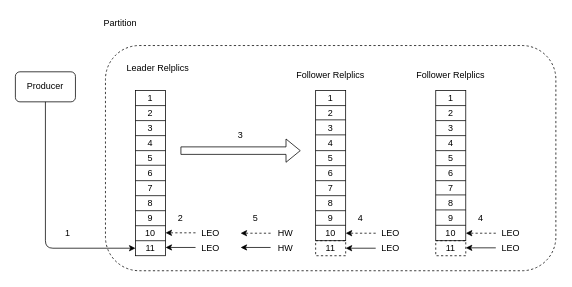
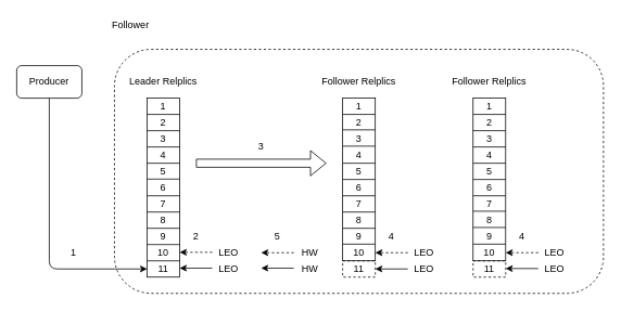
- <mxCell id="4" value="Partition" style="text;html=1;strokeColor=none;fillColor=none;align=center;verticalAlign=middle;whiteSpace=wrap;rounded=0;dashed=1;" vertex="1" parent="1"><mxGeometry x="140" y="20" width="40" height="20" as="geometry" /></mxCell>
+ <mxCell id="4" value="Follower" style="text;html=1;strokeColor=none;fillColor=none;align=center;verticalAlign=middle;whiteSpace=wrap;rounded=0;dashed=1;" vertex="1" parent="1"><mxGeometry x="140" y="20" width="40" height="20" as="geometry" /></mxCell>
- <mxCell id="93" value="Leader Relplics" style="text;html=1;strokeColor=none;fillColor=none;align=center;verticalAlign=middle;whiteSpace=wrap;rounded=0;dashed=1;" vertex="1" parent="1"><mxGeometry x="150" y="80" width="120" height="20" as="geometry" /></mxCell>
+ <mxCell id="93" value="Leader Relplics" style="text;html=1;strokeColor=none;fillColor=none;align=center;verticalAlign=middle;whiteSpace=wrap;rounded=0;dashed=1;" vertex="1" parent="1"><mxGeometry x="140" y="90" width="120" height="20" as="geometry" /></mxCell>
- <mxCell id="2" value="Producer" style="rounded=1;whiteSpace=wrap;html=1;gradientColor=#ffffff;fillColor=none;" vertex="1" parent="1"><mxGeometry x="20" y="95" width="80" height="40" as="geometry" /></mxCell>
+ <mxCell id="2" value="Producer" style="rounded=1;whiteSpace=wrap;html=1;gradientColor=#ffffff;fillColor=none;" vertex="1" parent="1"><mxGeometry x="20" y="80" width="80" height="40" as="geometry" /></mxCell>
